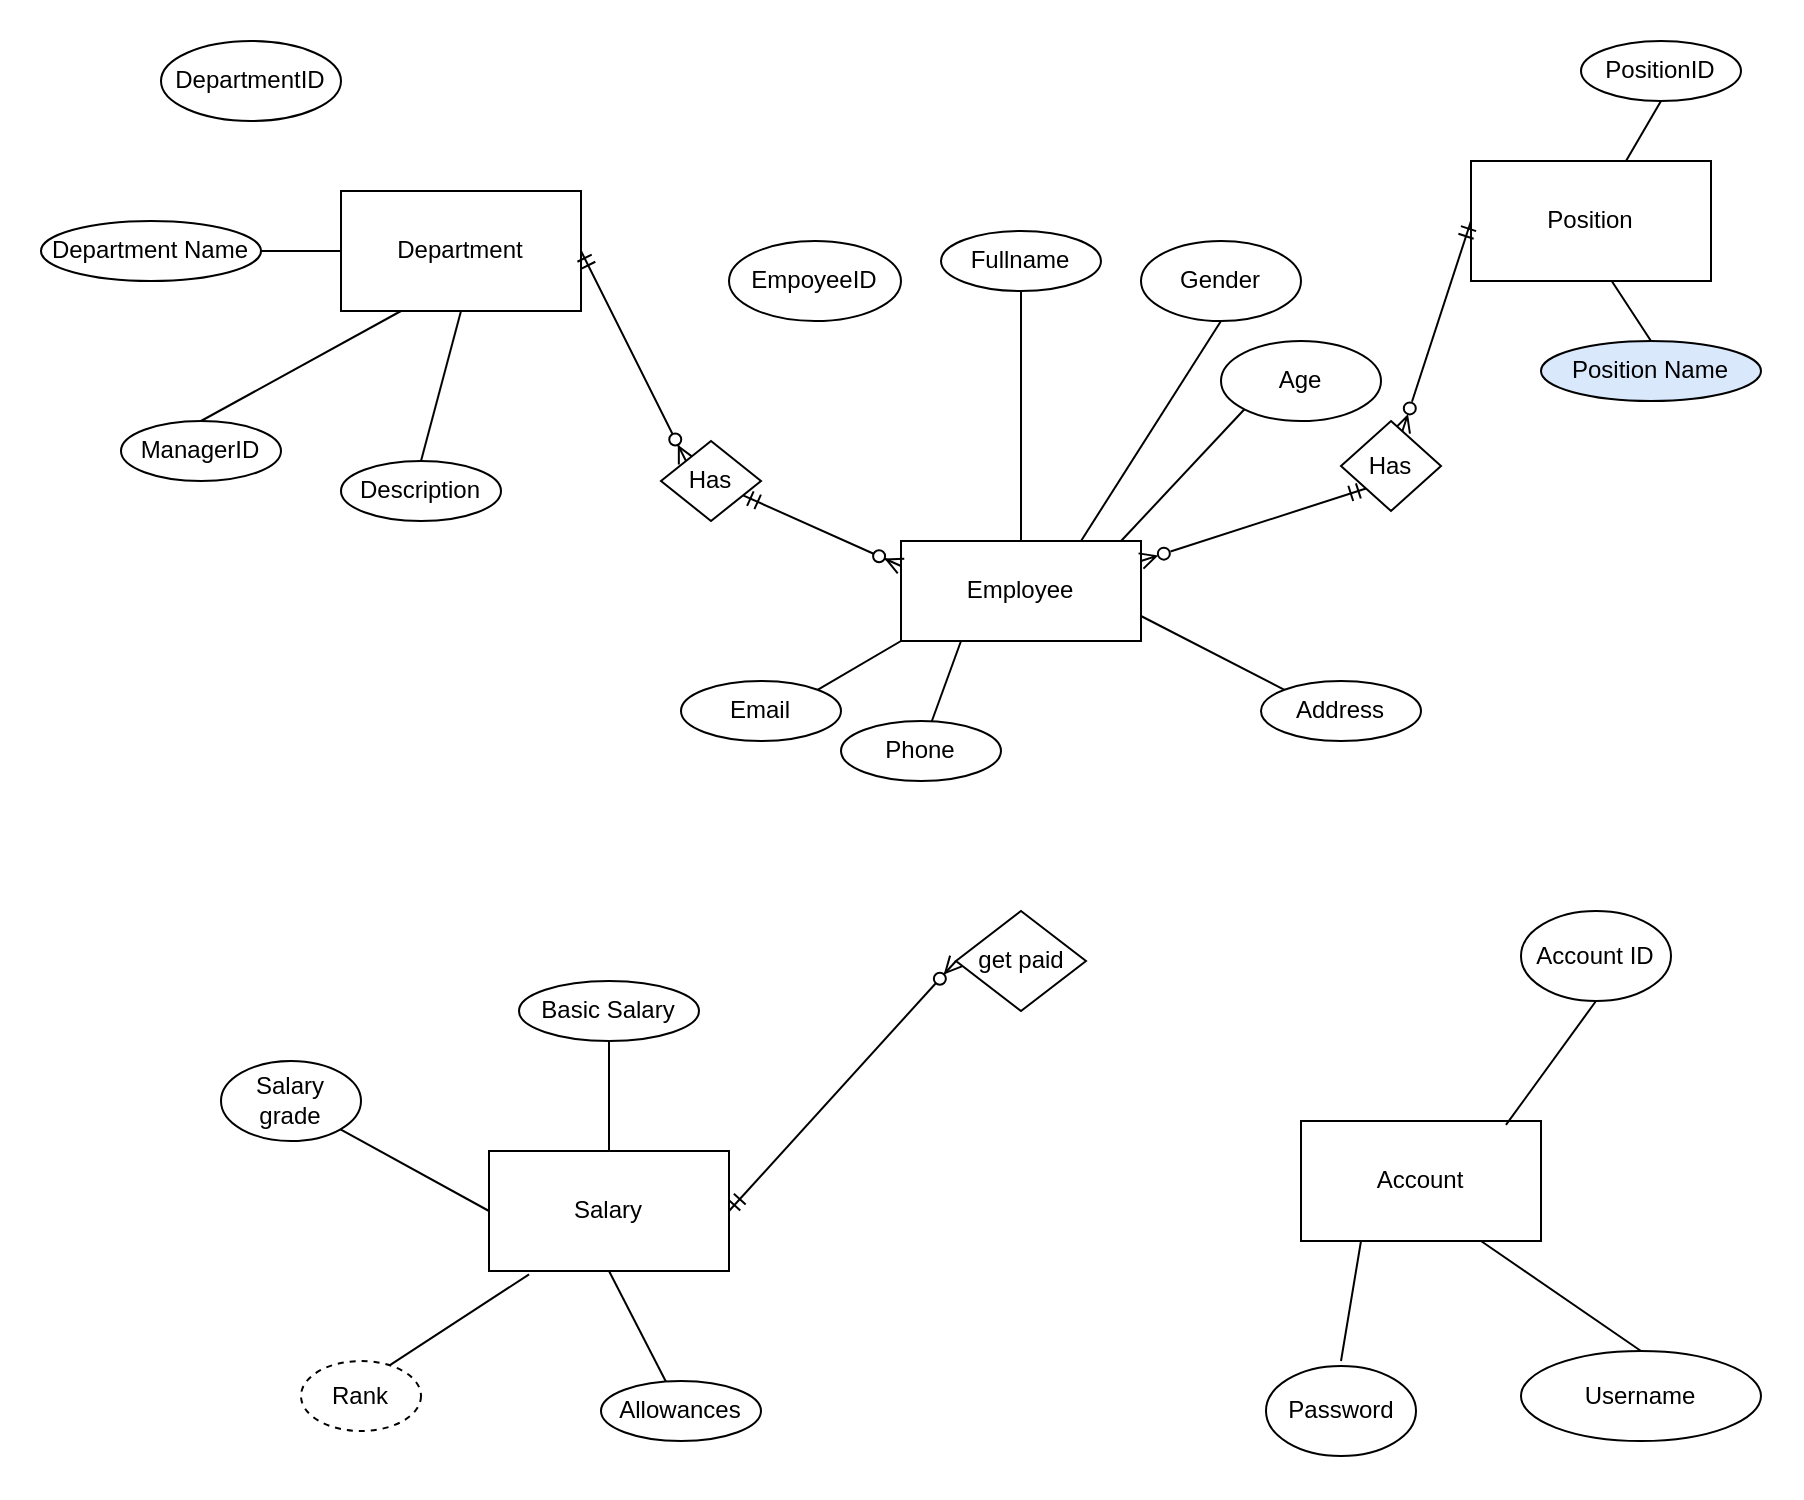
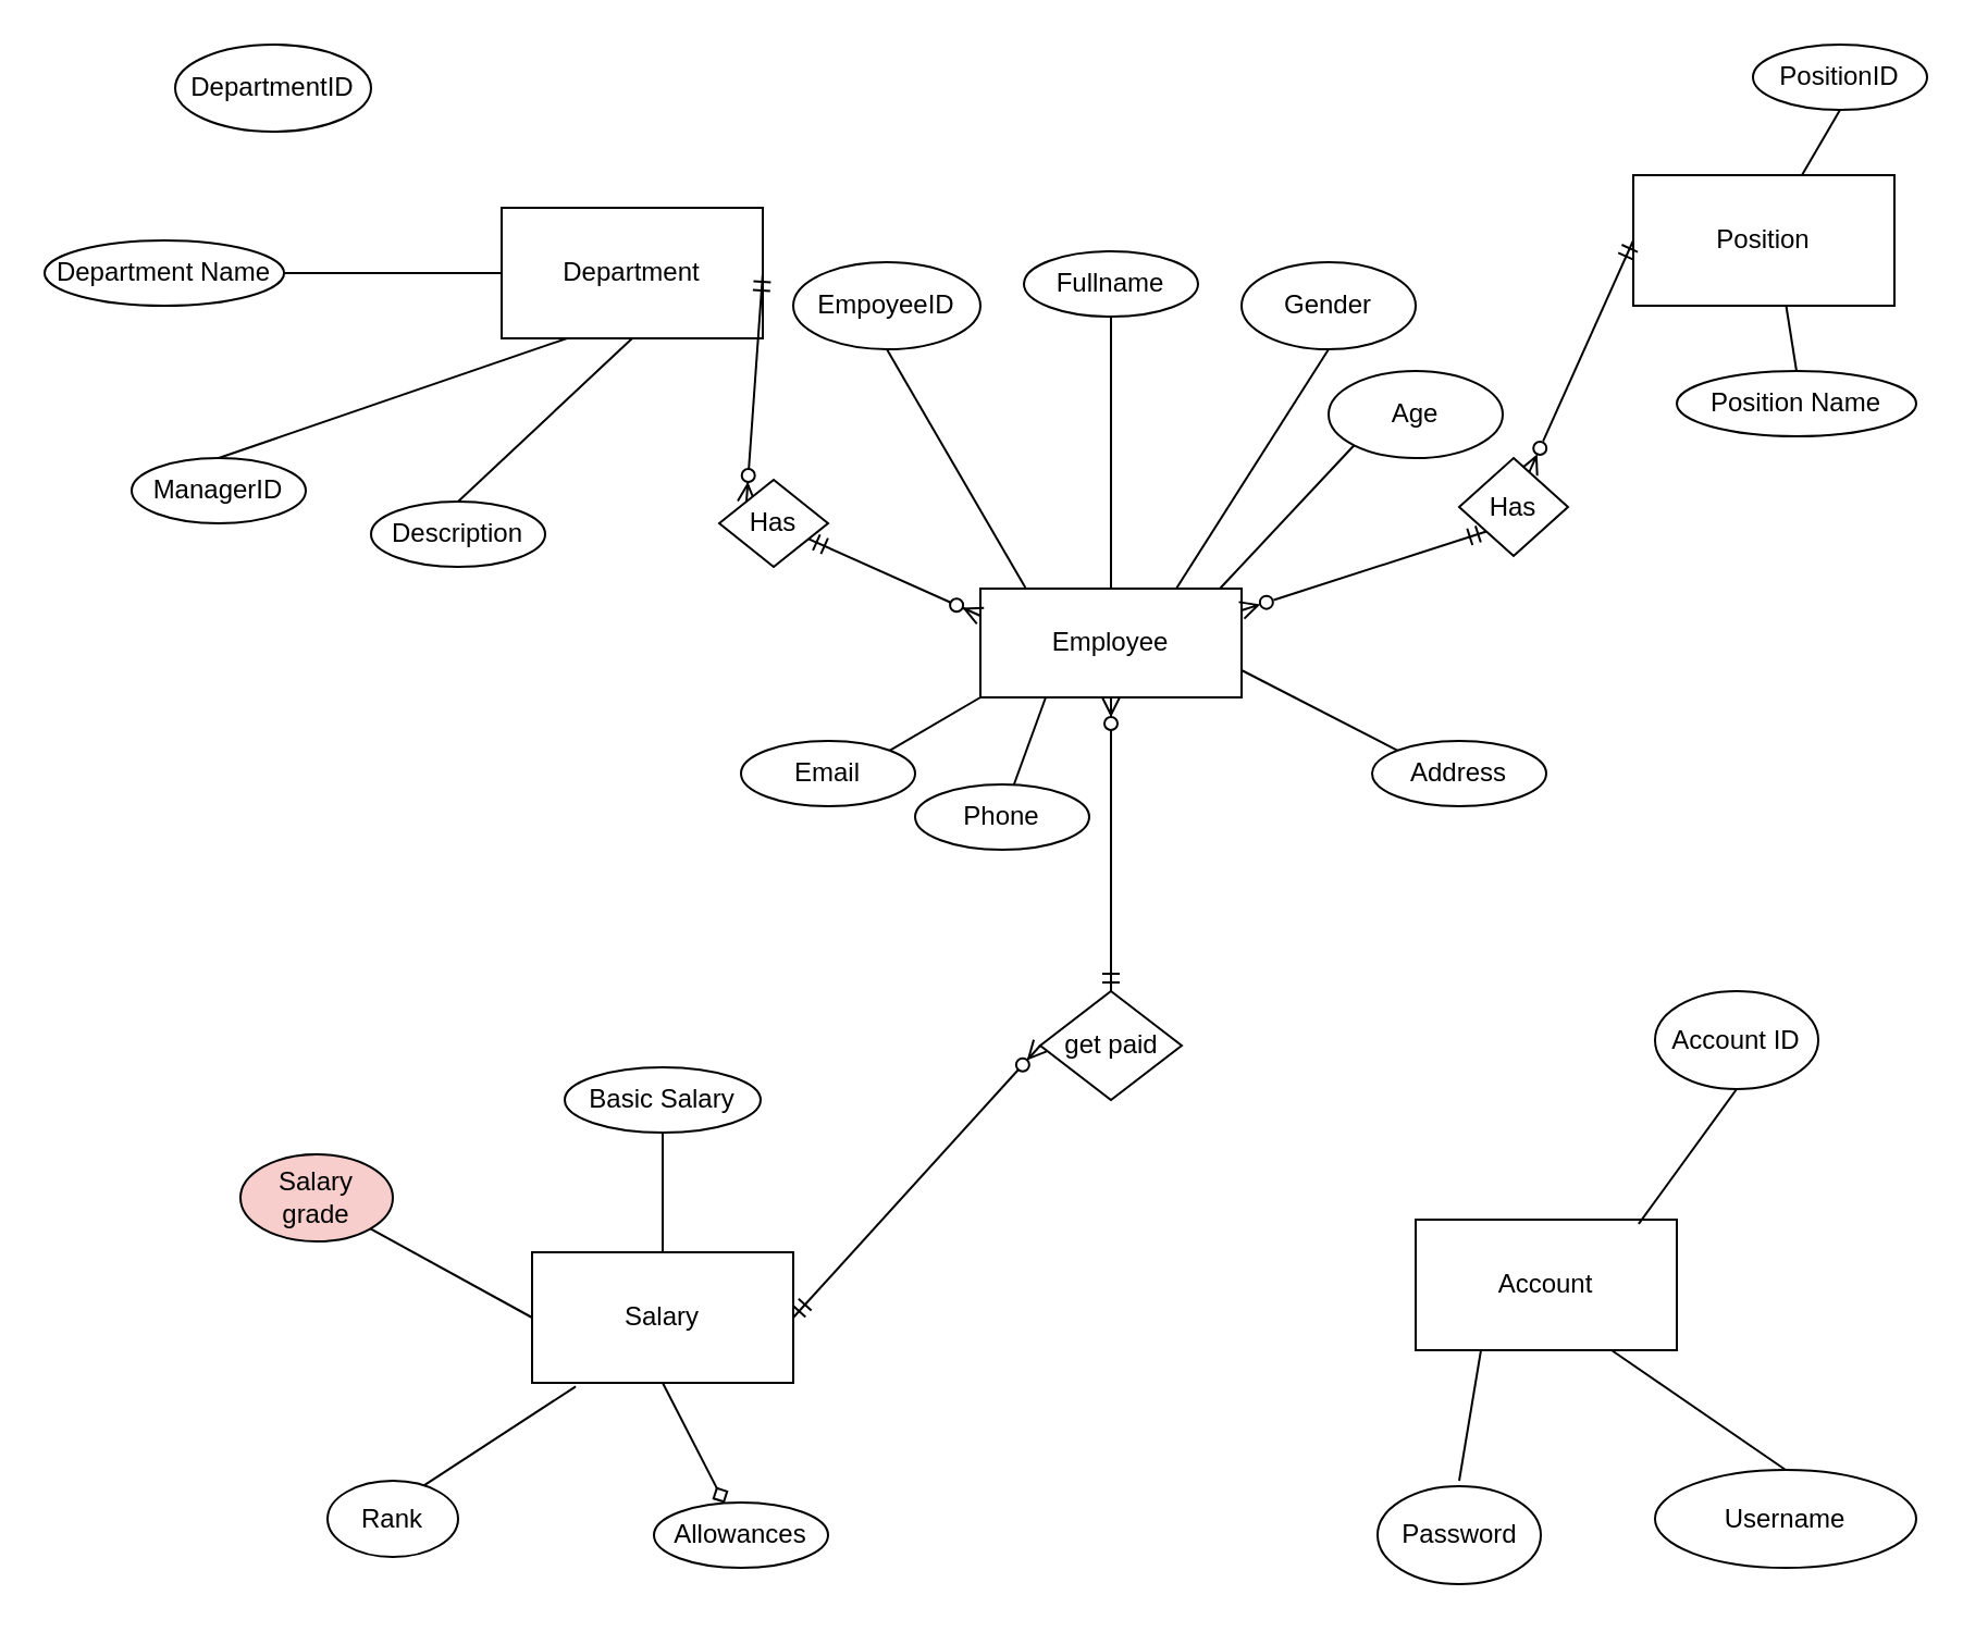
- <mxCell id="28" value="PositionID" style="ellipse;whiteSpace=wrap;html=1;" parent="1" vertex="1"><mxGeometry x="790" width="80" height="30" as="geometry" y="20" /></mxCell>
+ <mxCell id="28" value="PositionID" style="ellipse;whiteSpace=wrap;html=1;" parent="1" vertex="1"><mxGeometry x="805" y="20" width="80" height="30" as="geometry" /></mxCell>
- <mxCell id="5" value="Position" style="rounded=0;whiteSpace=wrap;html=1;" parent="1" vertex="1"><mxGeometry x="735" y="80" width="120" height="60" as="geometry" /></mxCell>
+ <mxCell id="5" value="Position" style="rounded=0;whiteSpace=wrap;html=1;" parent="1" vertex="1"><mxGeometry x="750" y="80" width="120" height="60" as="geometry" /></mxCell>
- <mxCell id="10" value="Department" style="rounded=0;whiteSpace=wrap;html=1;glass=0;" parent="1" vertex="1"><mxGeometry x="170" y="95" width="120" height="60" as="geometry" /></mxCell>
+ <mxCell id="10" value="Department" style="rounded=0;whiteSpace=wrap;html=1;glass=0;" parent="1" vertex="1"><mxGeometry x="230" y="95" width="120" height="60" as="geometry" /></mxCell>
- <mxCell id="30" value="Position Name" style="ellipse;whiteSpace=wrap;html=1;fillColor=#dae8fc;" parent="1" vertex="1"><mxGeometry x="770" y="170" width="110" height="30" as="geometry" /></mxCell>
+ <mxCell id="30" value="Position Name" style="ellipse;whiteSpace=wrap;html=1;" parent="1" vertex="1"><mxGeometry x="770" y="170" width="110" height="30" as="geometry" /></mxCell>
+ <mxCell id="13" style="rounded=0;orthogonalLoop=1;jettySize=auto;html=1;exitX=0.5;exitY=1;exitDx=0;exitDy=0;entryX=0.172;entryY=-0.009;entryDx=0;entryDy=0;entryPerimeter=0;endArrow=none;endFill=0;" parent="1" source="14" target="3" edge="1"><mxGeometry relative="1" as="geometry" /></mxCell>
+ <mxCell id="12" value="" style="fontSize=12;html=1;endArrow=ERzeroToMany;startArrow=ERmandOne;rounded=0;elbow=vertical;entryX=0.5;entryY=1;entryDx=0;entryDy=0;exitX=0.5;exitY=0;exitDx=0;exitDy=0;" parent="1" source="39" target="3" edge="1"><mxGeometry width="100" height="100" relative="1" as="geometry"><mxPoint x="440" y="490" as="sourcePoint" /><mxPoint x="470" y="260" as="targetPoint" /></mxGeometry></mxCell>
- <mxCell id="37" value="Salary grade" style="ellipse;whiteSpace=wrap;html=1;" parent="1" vertex="1"><mxGeometry x="110" y="530" width="70" height="40" as="geometry" /></mxCell>
+ <mxCell id="37" value="Salary grade" style="ellipse;whiteSpace=wrap;html=1;fillColor=#f8cecc;" parent="1" vertex="1"><mxGeometry x="110" y="530" width="70" height="40" as="geometry" /></mxCell>
- <mxCell id="6" style="rounded=0;orthogonalLoop=1;jettySize=auto;html=1;exitX=0.5;exitY=1;exitDx=0;exitDy=0;endArrow=none;endFill=0;" parent="1" source="7" target="33" edge="1"><mxGeometry relative="1" as="geometry" /></mxCell>
+ <mxCell id="6" style="rounded=0;orthogonalLoop=1;jettySize=auto;html=1;exitX=0.5;exitY=1;exitDx=0;exitDy=0;endArrow=diamond;endFill=0;" parent="1" source="7" target="33" edge="1"><mxGeometry relative="1" as="geometry" /></mxCell>
- <mxCell id="35" value="Rank" style="ellipse;whiteSpace=wrap;html=1;dashed=1;" parent="1" vertex="1"><mxGeometry x="150" y="680" width="60" height="35" as="geometry" /></mxCell>
+ <mxCell id="35" value="Rank" style="ellipse;whiteSpace=wrap;html=1;" parent="1" vertex="1"><mxGeometry x="150" y="680" width="60" height="35" as="geometry" /></mxCell>
